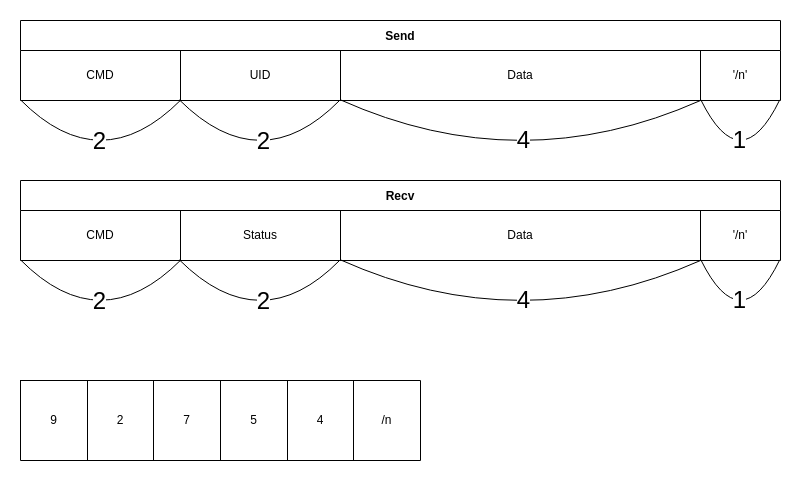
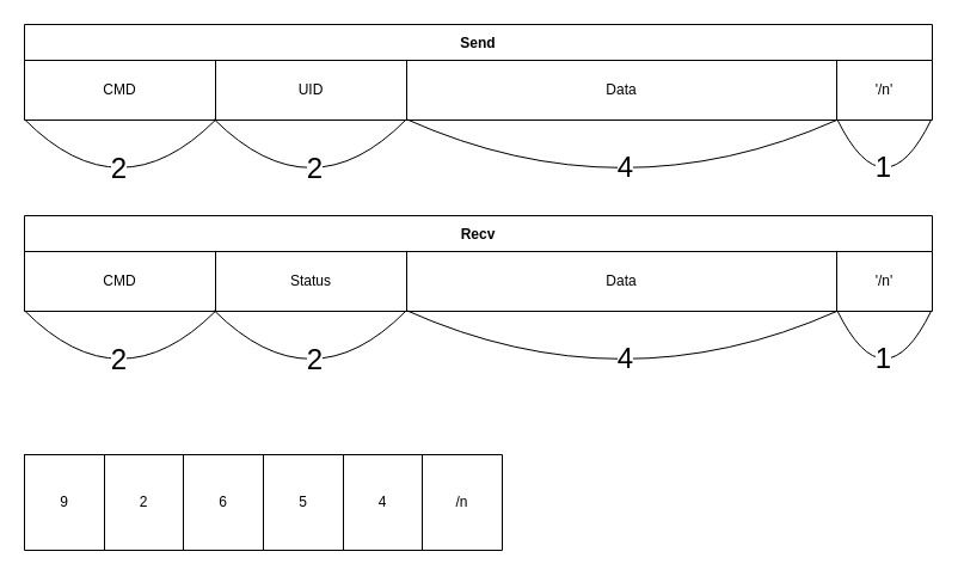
- <mxCell id="34" value="7" style="shape=partialRectangle;html=1;whiteSpace=wrap;connectable=0;strokeColor=inherit;overflow=hidden;fillColor=none;top=0;left=0;bottom=0;right=0;pointerEvents=1;" vertex="1" parent="31"><mxGeometry x="133" width="67" height="80" as="geometry"><mxRectangle width="67" height="80" as="alternateBounds" /></mxGeometry></mxCell>
+ <mxCell id="34" value="6" style="shape=partialRectangle;html=1;whiteSpace=wrap;connectable=0;strokeColor=inherit;overflow=hidden;fillColor=none;top=0;left=0;bottom=0;right=0;pointerEvents=1;" vertex="1" parent="31"><mxGeometry x="133" width="67" height="80" as="geometry"><mxRectangle width="67" height="80" as="alternateBounds" /></mxGeometry></mxCell>
